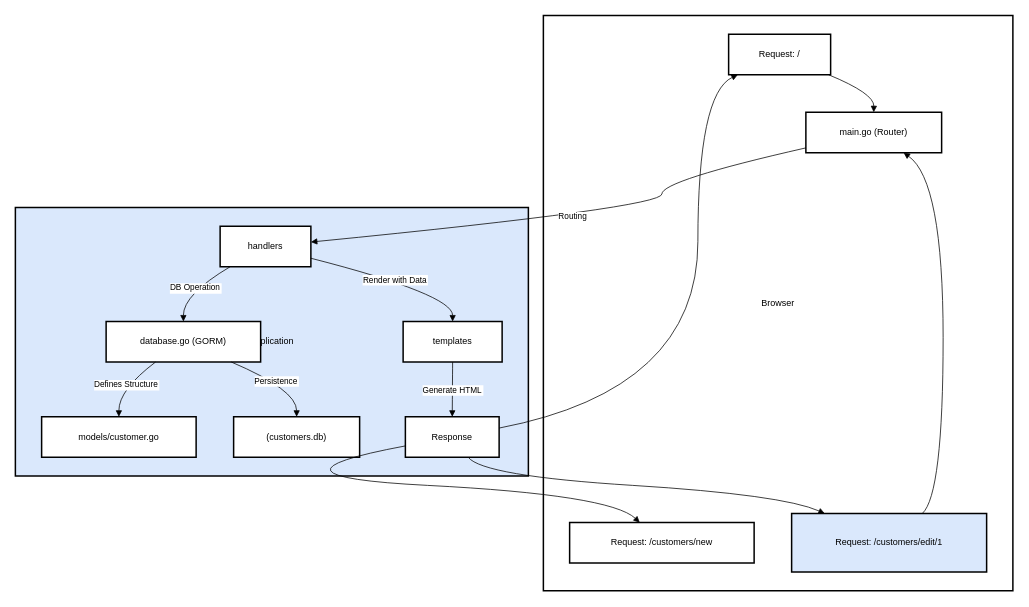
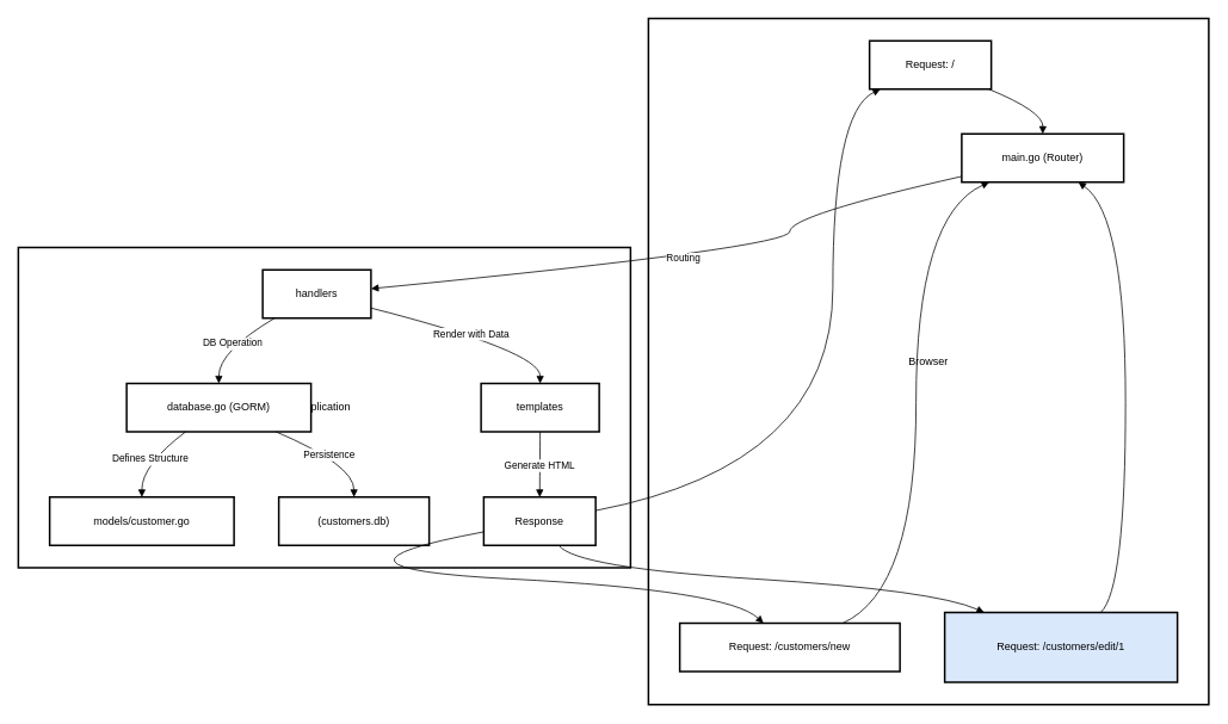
+ <mxCell id="15" value="" style="curved=1;startArrow=none;endArrow=block;exitX=0.74;exitY=0;entryX=0.17;entryY=1;rounded=0;" edge="1" parent="1" source="6" target="5"><mxGeometry relative="1" as="geometry"><Array as="points"><mxPoint x="1023" y="659" /><mxPoint x="1023" y="240" /></Array></mxGeometry></mxCell>
- <mxCell id="2" value="Application" style="whiteSpace=wrap;strokeWidth=2;fillColor=#dae8fc;" vertex="1" parent="1"><mxGeometry x="20" y="276" width="684" height="358" as="geometry" /></mxCell>
+ <mxCell id="2" value="Application" style="whiteSpace=wrap;strokeWidth=2;" vertex="1" parent="1"><mxGeometry x="20" y="276" width="684" height="358" as="geometry" /></mxCell>
